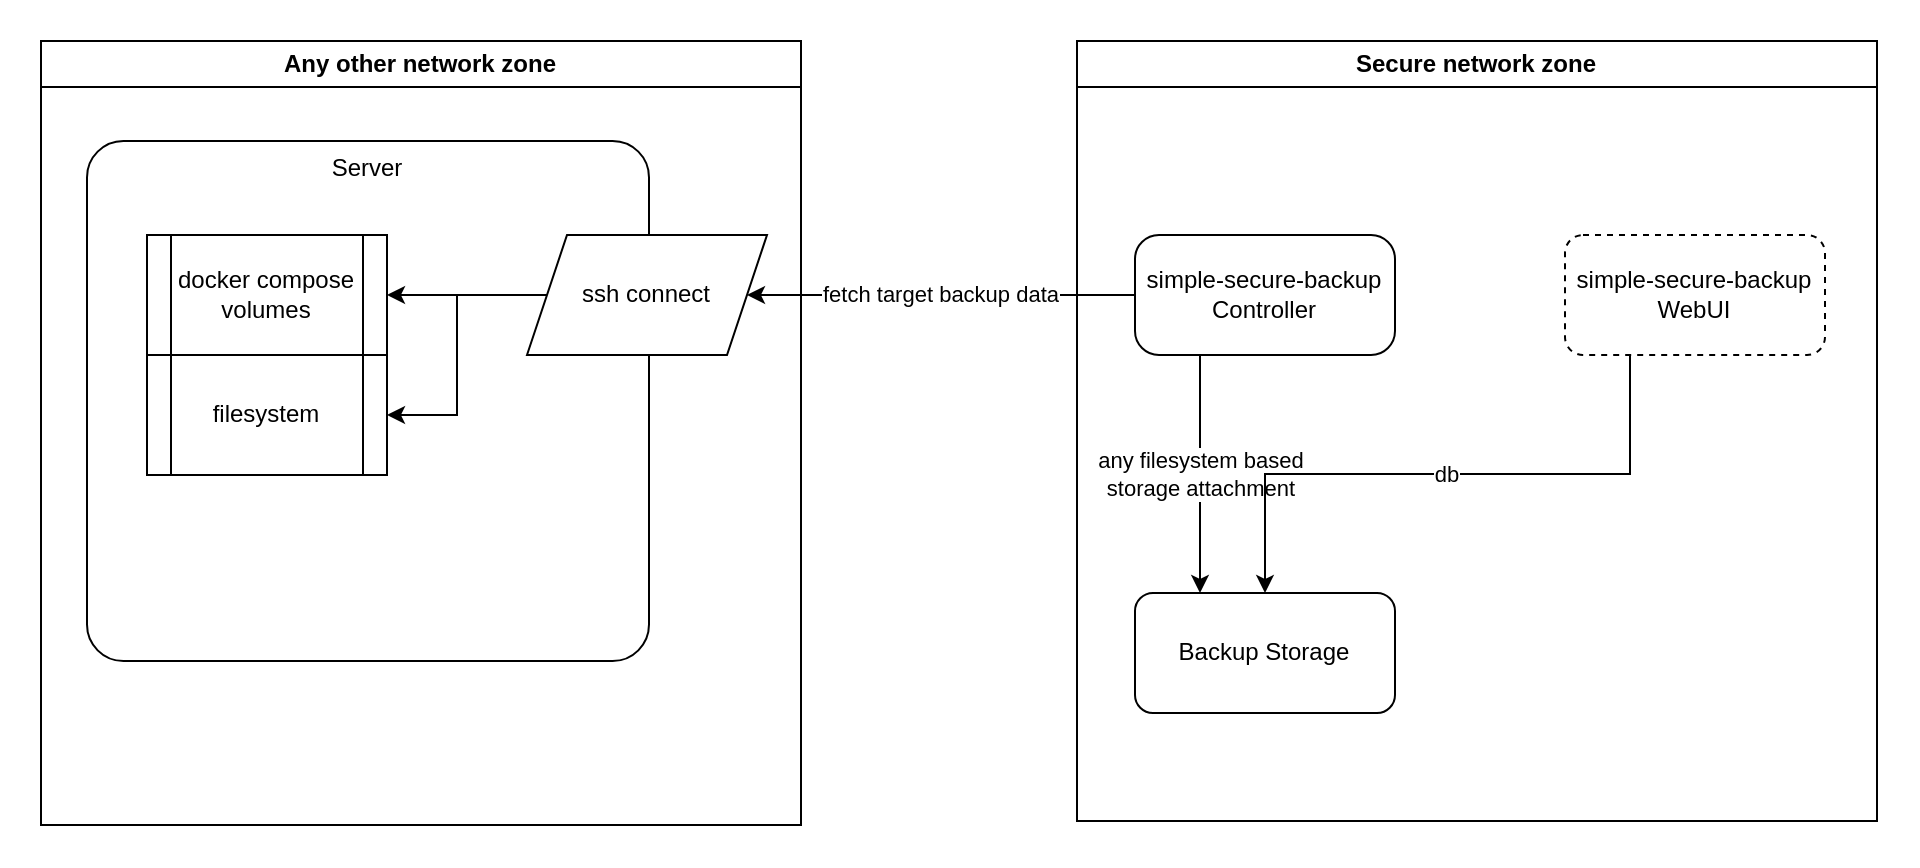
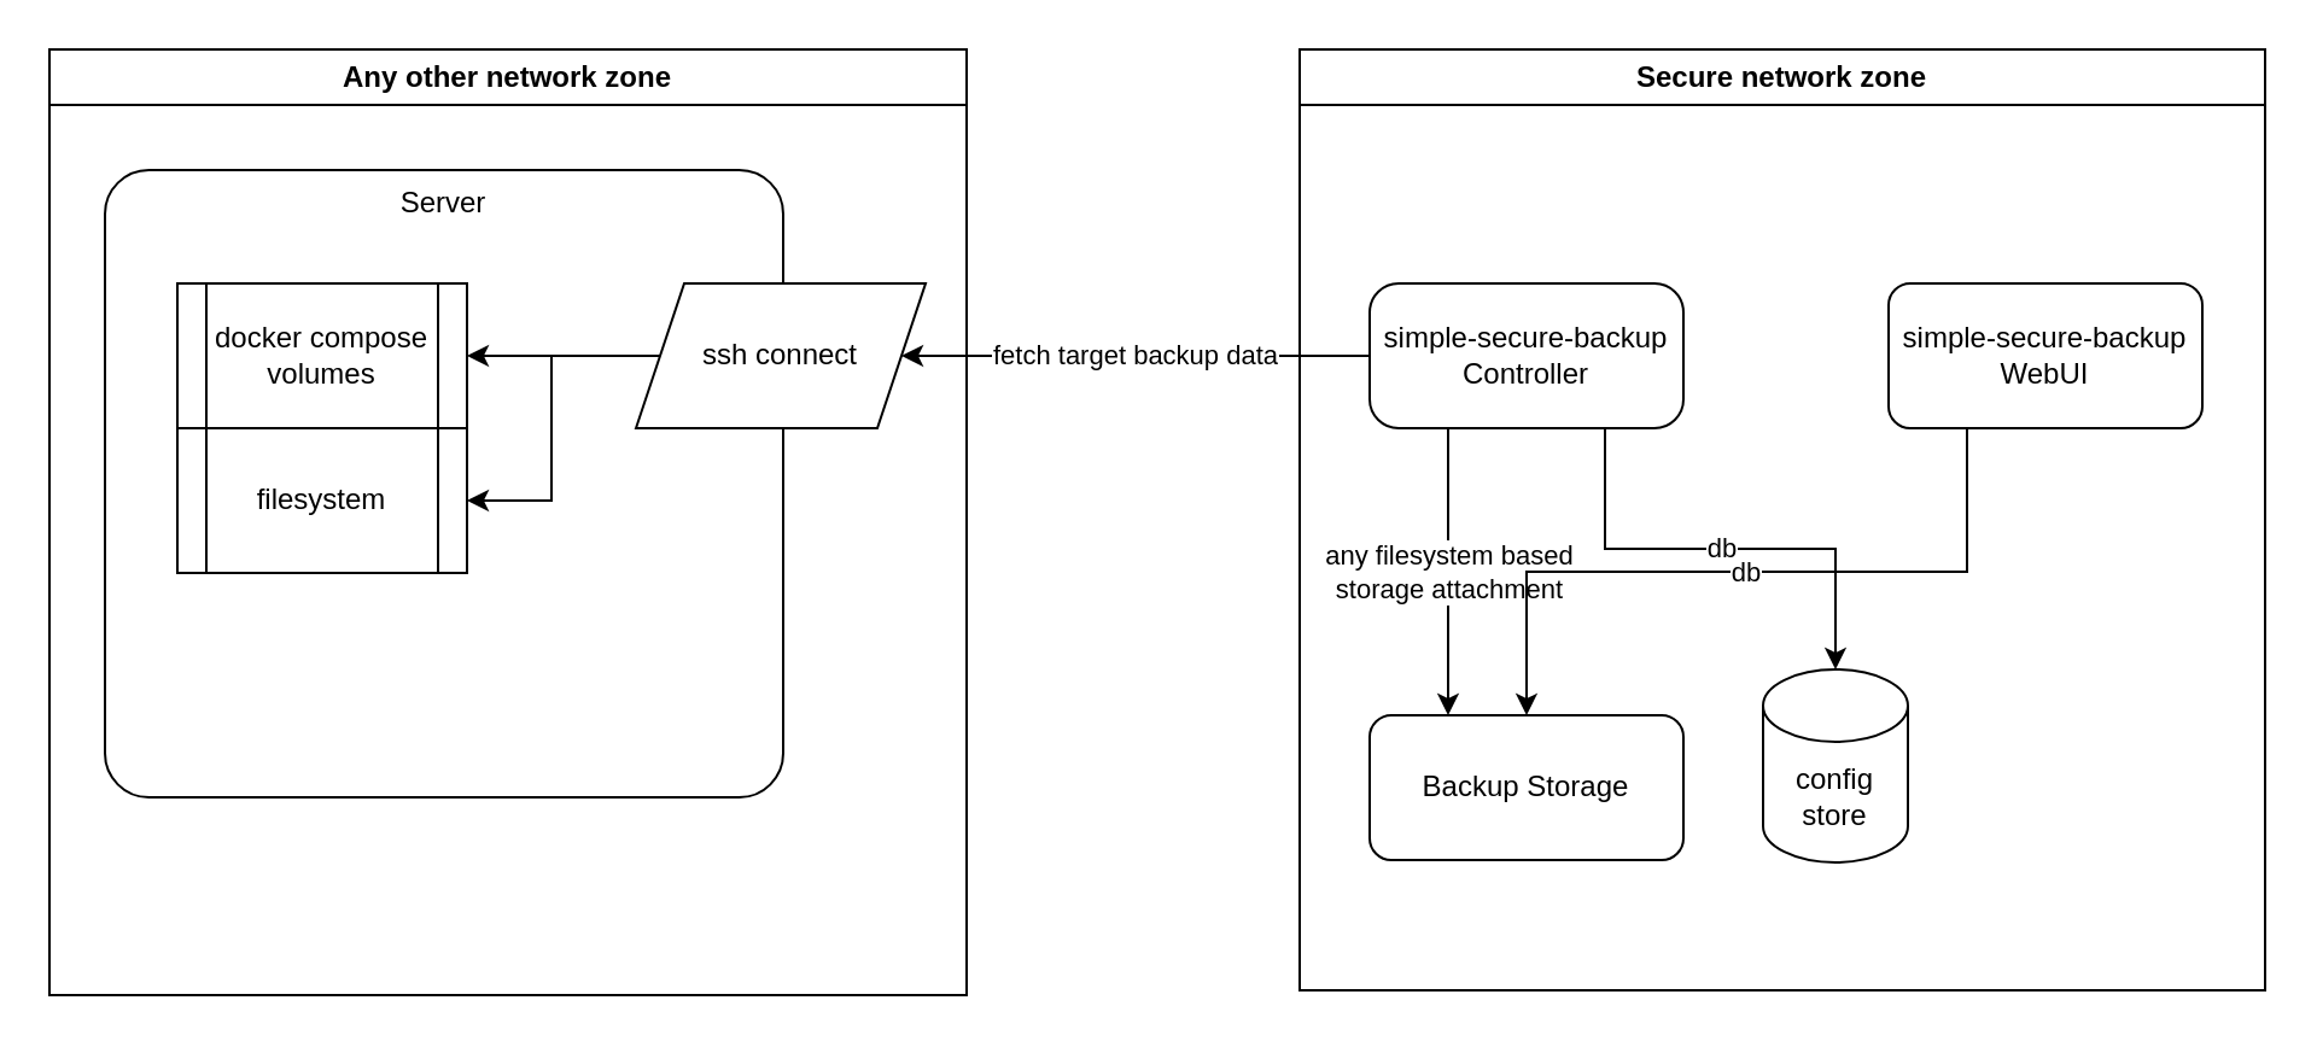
- <mxCell id="7" value="&lt;div&gt;simple-secure-backup&lt;/div&gt;&lt;div&gt;WebUI&lt;br&gt;&lt;/div&gt;" style="rounded=1;whiteSpace=wrap;html=1;dashed=1;" parent="2" vertex="1"><mxGeometry x="244" y="97" width="130" height="60" as="geometry" /></mxCell>
+ <mxCell id="7" value="&lt;div&gt;simple-secure-backup&lt;/div&gt;&lt;div&gt;WebUI&lt;br&gt;&lt;/div&gt;" style="rounded=1;whiteSpace=wrap;html=1;" parent="2" vertex="1"><mxGeometry x="244" y="97" width="130" height="60" as="geometry" /></mxCell>
+ <mxCell id="3" value="db" style="edgeStyle=orthogonalEdgeStyle;rounded=0;orthogonalLoop=1;jettySize=auto;html=1;exitX=0.75;exitY=1;exitDx=0;exitDy=0;" parent="2" source="4" target="8" edge="1"><mxGeometry relative="1" as="geometry" /></mxCell>
+ <mxCell id="8" value="&lt;div&gt;config&lt;/div&gt;&lt;div&gt;store&lt;br&gt;&lt;/div&gt;" style="shape=cylinder3;whiteSpace=wrap;html=1;boundedLbl=1;backgroundOutline=1;size=15;" parent="2" vertex="1"><mxGeometry x="192" y="257" width="60" height="80" as="geometry" /></mxCell>
